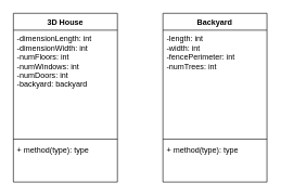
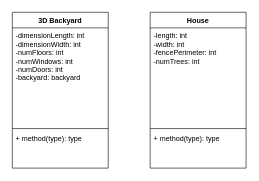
- <mxCell id="2" value="3D House" style="swimlane;fontStyle=1;align=center;verticalAlign=top;childLayout=stackLayout;horizontal=1;startSize=26;horizontalStack=0;resizeParent=1;resizeParentMax=0;resizeLast=0;collapsible=1;marginBottom=0;" vertex="1" parent="1"><mxGeometry x="20" y="20" width="160" height="260" as="geometry" /></mxCell>
+ <mxCell id="2" value="3D Backyard" style="swimlane;fontStyle=1;align=center;verticalAlign=top;childLayout=stackLayout;horizontal=1;startSize=26;horizontalStack=0;resizeParent=1;resizeParentMax=0;resizeLast=0;collapsible=1;marginBottom=0;" vertex="1" parent="1"><mxGeometry x="20" y="20" width="160" height="260" as="geometry" /></mxCell>
- <mxCell id="6" value="Backyard" style="swimlane;fontStyle=1;align=center;verticalAlign=top;childLayout=stackLayout;horizontal=1;startSize=26;horizontalStack=0;resizeParent=1;resizeParentMax=0;resizeLast=0;collapsible=1;marginBottom=0;" vertex="1" parent="1"><mxGeometry x="250" y="20" width="160" height="260" as="geometry" /></mxCell>
+ <mxCell id="6" value="House" style="swimlane;fontStyle=1;align=center;verticalAlign=top;childLayout=stackLayout;horizontal=1;startSize=26;horizontalStack=0;resizeParent=1;resizeParentMax=0;resizeLast=0;collapsible=1;marginBottom=0;" vertex="1" parent="1"><mxGeometry x="250" y="20" width="160" height="260" as="geometry" /></mxCell>
